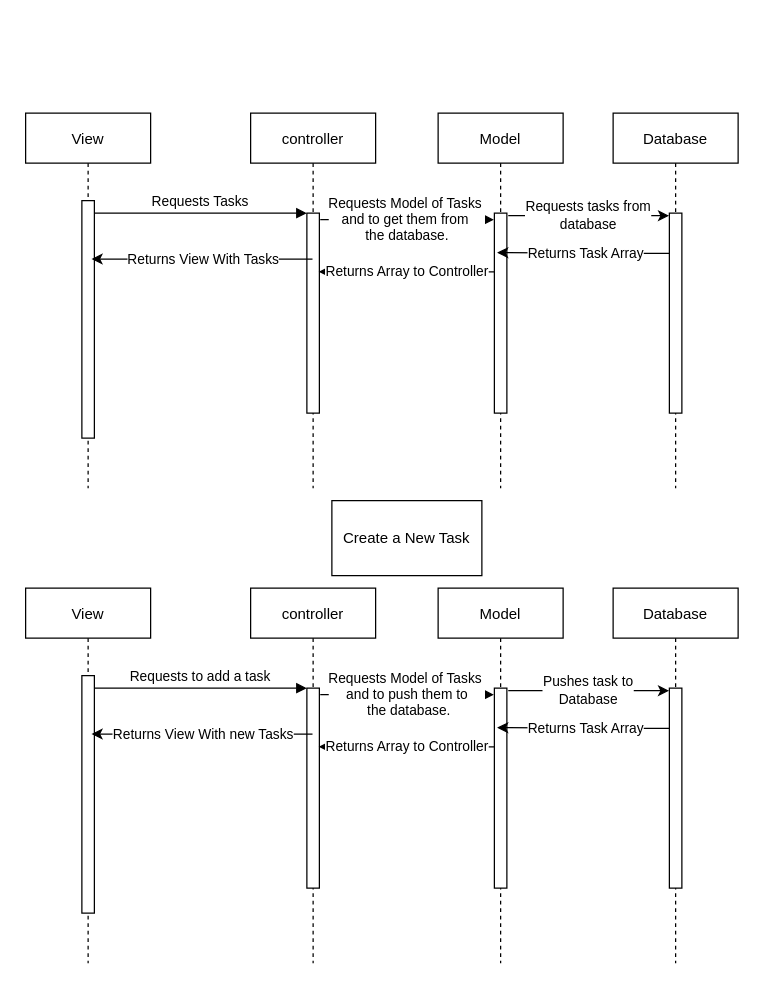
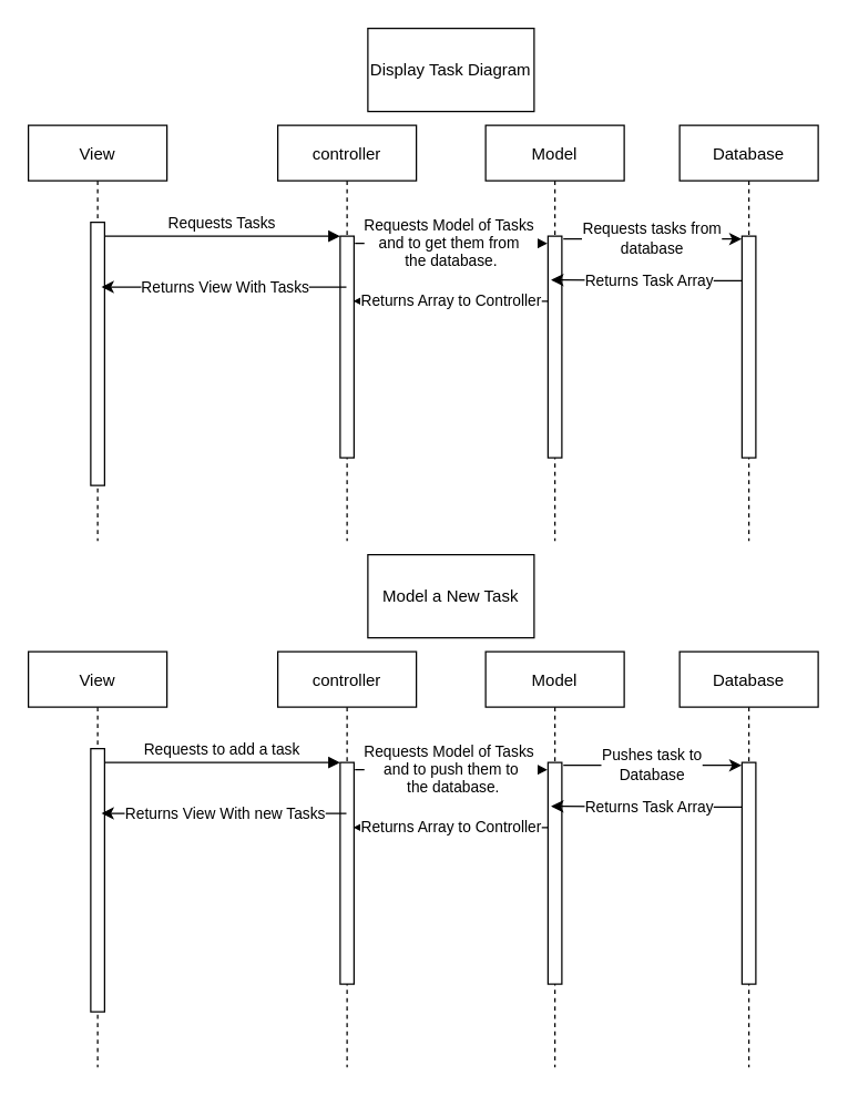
+ <mxCell id="12" value="Display Task Diagram" style="rounded=0;whiteSpace=wrap;html=1;" vertex="1" parent="1"><mxGeometry x="265" y="20" width="120" height="60" as="geometry" /></mxCell>
- <mxCell id="31" value="Create a New Task" style="rounded=0;whiteSpace=wrap;html=1;" vertex="1" parent="1"><mxGeometry x="265" y="400" width="120" height="60" as="geometry" /></mxCell>
+ <mxCell id="31" value="Model a New Task" style="rounded=0;whiteSpace=wrap;html=1;" vertex="1" parent="1"><mxGeometry x="265" y="400" width="120" height="60" as="geometry" /></mxCell>
